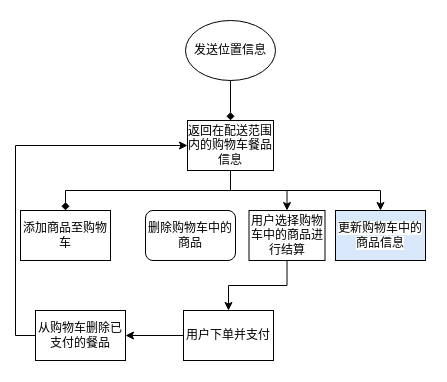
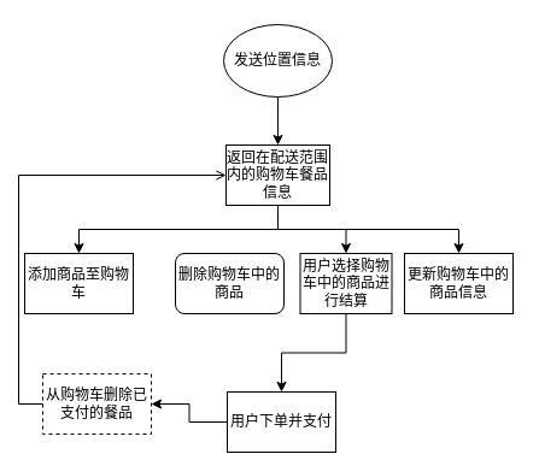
- <mxCell id="2" style="edgeStyle=orthogonalEdgeStyle;rounded=0;orthogonalLoop=1;jettySize=auto;html=1;exitX=0.5;exitY=1;exitDx=0;exitDy=0;entryX=0.5;entryY=0;entryDx=0;entryDy=0;endArrow=diamond;" edge="1" parent="1" source="3" target="7"><mxGeometry relative="1" as="geometry" /></mxCell>
+ <mxCell id="2" style="edgeStyle=orthogonalEdgeStyle;rounded=0;orthogonalLoop=1;jettySize=auto;html=1;exitX=0.5;exitY=1;exitDx=0;exitDy=0;entryX=0.5;entryY=0;entryDx=0;entryDy=0;" edge="1" parent="1" source="3" target="7"><mxGeometry relative="1" as="geometry" /></mxCell>
- <mxCell id="15" style="edgeStyle=orthogonalEdgeStyle;rounded=0;orthogonalLoop=1;jettySize=auto;html=1;exitX=0;exitY=0.5;exitDx=0;exitDy=0;entryX=0;entryY=0.5;entryDx=0;entryDy=0;" edge="1" parent="1" source="16" target="7"><mxGeometry relative="1" as="geometry" /></mxCell>
+ <mxCell id="15" style="edgeStyle=orthogonalEdgeStyle;rounded=0;orthogonalLoop=1;jettySize=auto;html=1;exitX=0;exitY=0.5;exitDx=0;exitDy=0;entryX=0;entryY=0.5;entryDx=0;entryDy=0;endArrow=open;" edge="1" parent="1" source="16" target="7"><mxGeometry relative="1" as="geometry" /></mxCell>
- <mxCell id="4" style="edgeStyle=orthogonalEdgeStyle;rounded=0;orthogonalLoop=1;jettySize=auto;html=1;exitX=0.5;exitY=1;exitDx=0;exitDy=0;entryX=0.5;entryY=0;entryDx=0;entryDy=0;endArrow=diamond;" edge="1" parent="1" source="7" target="8"><mxGeometry relative="1" as="geometry" /></mxCell>
+ <mxCell id="4" style="edgeStyle=orthogonalEdgeStyle;rounded=0;orthogonalLoop=1;jettySize=auto;html=1;exitX=0.5;exitY=1;exitDx=0;exitDy=0;entryX=0.5;entryY=0;entryDx=0;entryDy=0;" edge="1" parent="1" source="7" target="8"><mxGeometry relative="1" as="geometry" /></mxCell>
- <mxCell id="10" value="&lt;span style=&quot;background-color: rgb(255 , 255 , 255)&quot;&gt;更新购物车中的商品信息&lt;/span&gt;" style="rounded=0;whiteSpace=wrap;html=1;fillColor=#dae8fc;" vertex="1" parent="1"><mxGeometry x="335" y="210" width="90" height="50" as="geometry" /></mxCell>
+ <mxCell id="10" value="&lt;span style=&quot;background-color: rgb(255 , 255 , 255)&quot;&gt;更新购物车中的商品信息&lt;/span&gt;" style="rounded=0;whiteSpace=wrap;html=1;" vertex="1" parent="1"><mxGeometry x="335" y="210" width="90" height="50" as="geometry" /></mxCell>
- <mxCell id="16" value="&lt;span style=&quot;background-color: rgb(255 , 255 , 255)&quot;&gt;从购物车删除已支付的餐品&lt;/span&gt;" style="rounded=0;whiteSpace=wrap;html=1;" vertex="1" parent="1"><mxGeometry x="35" y="310" width="90" height="50" as="geometry" /></mxCell>
+ <mxCell id="16" value="&lt;span style=&quot;background-color: rgb(255 , 255 , 255)&quot;&gt;从购物车删除已支付的餐品&lt;/span&gt;" style="rounded=0;whiteSpace=wrap;html=1;dashed=1;" vertex="1" parent="1"><mxGeometry x="35" y="310" width="90" height="50" as="geometry" /></mxCell>
- <mxCell id="14" value="&lt;span style=&quot;background-color: rgb(255 , 255 , 255)&quot;&gt;用户下单并支付&lt;/span&gt;" style="rounded=0;whiteSpace=wrap;html=1;" vertex="1" parent="1"><mxGeometry x="183" y="310" width="90" height="50" as="geometry" /></mxCell>
+ <mxCell id="14" value="&lt;span style=&quot;background-color: rgb(255 , 255 , 255)&quot;&gt;用户下单并支付&lt;/span&gt;" style="rounded=0;whiteSpace=wrap;html=1;" vertex="1" parent="1"><mxGeometry x="188" y="325" width="90" height="50" as="geometry" /></mxCell>
